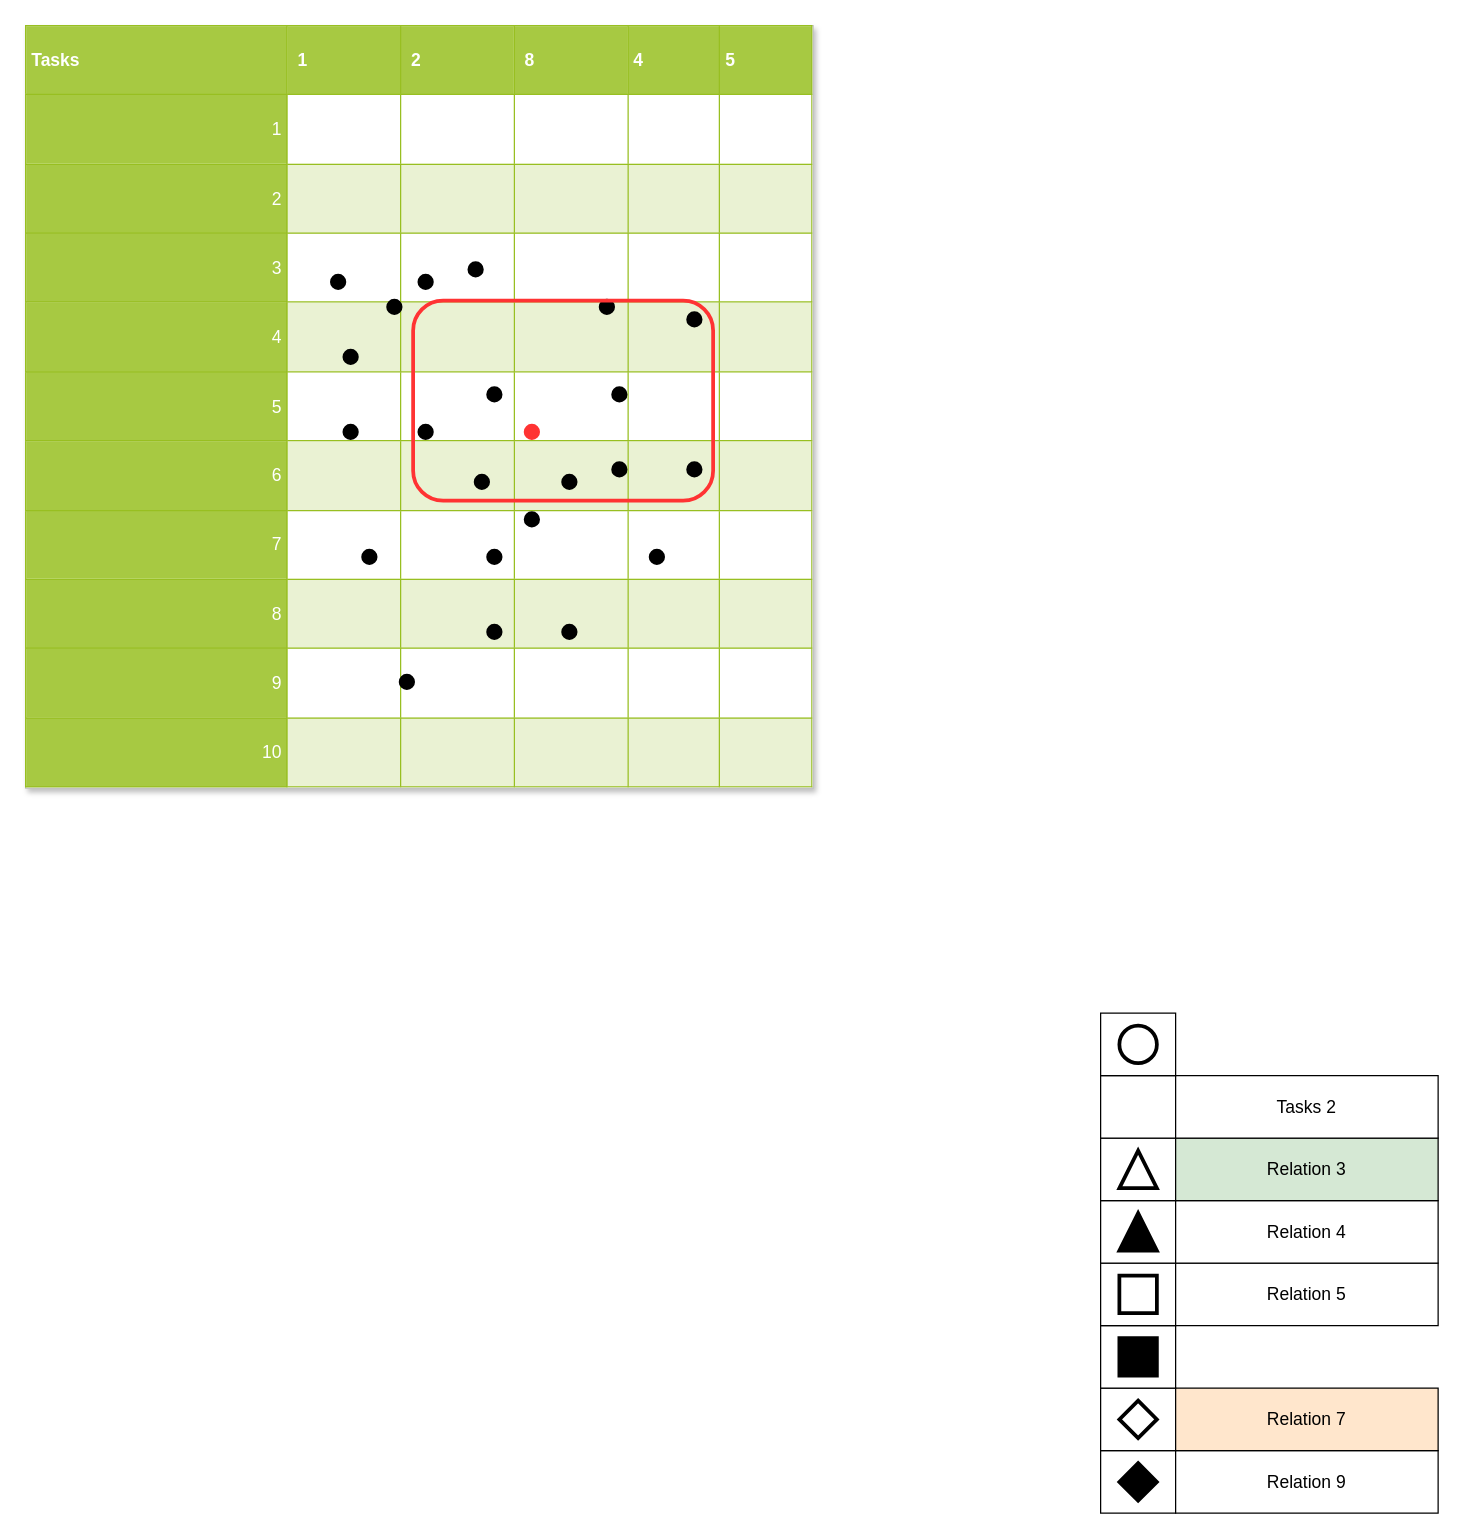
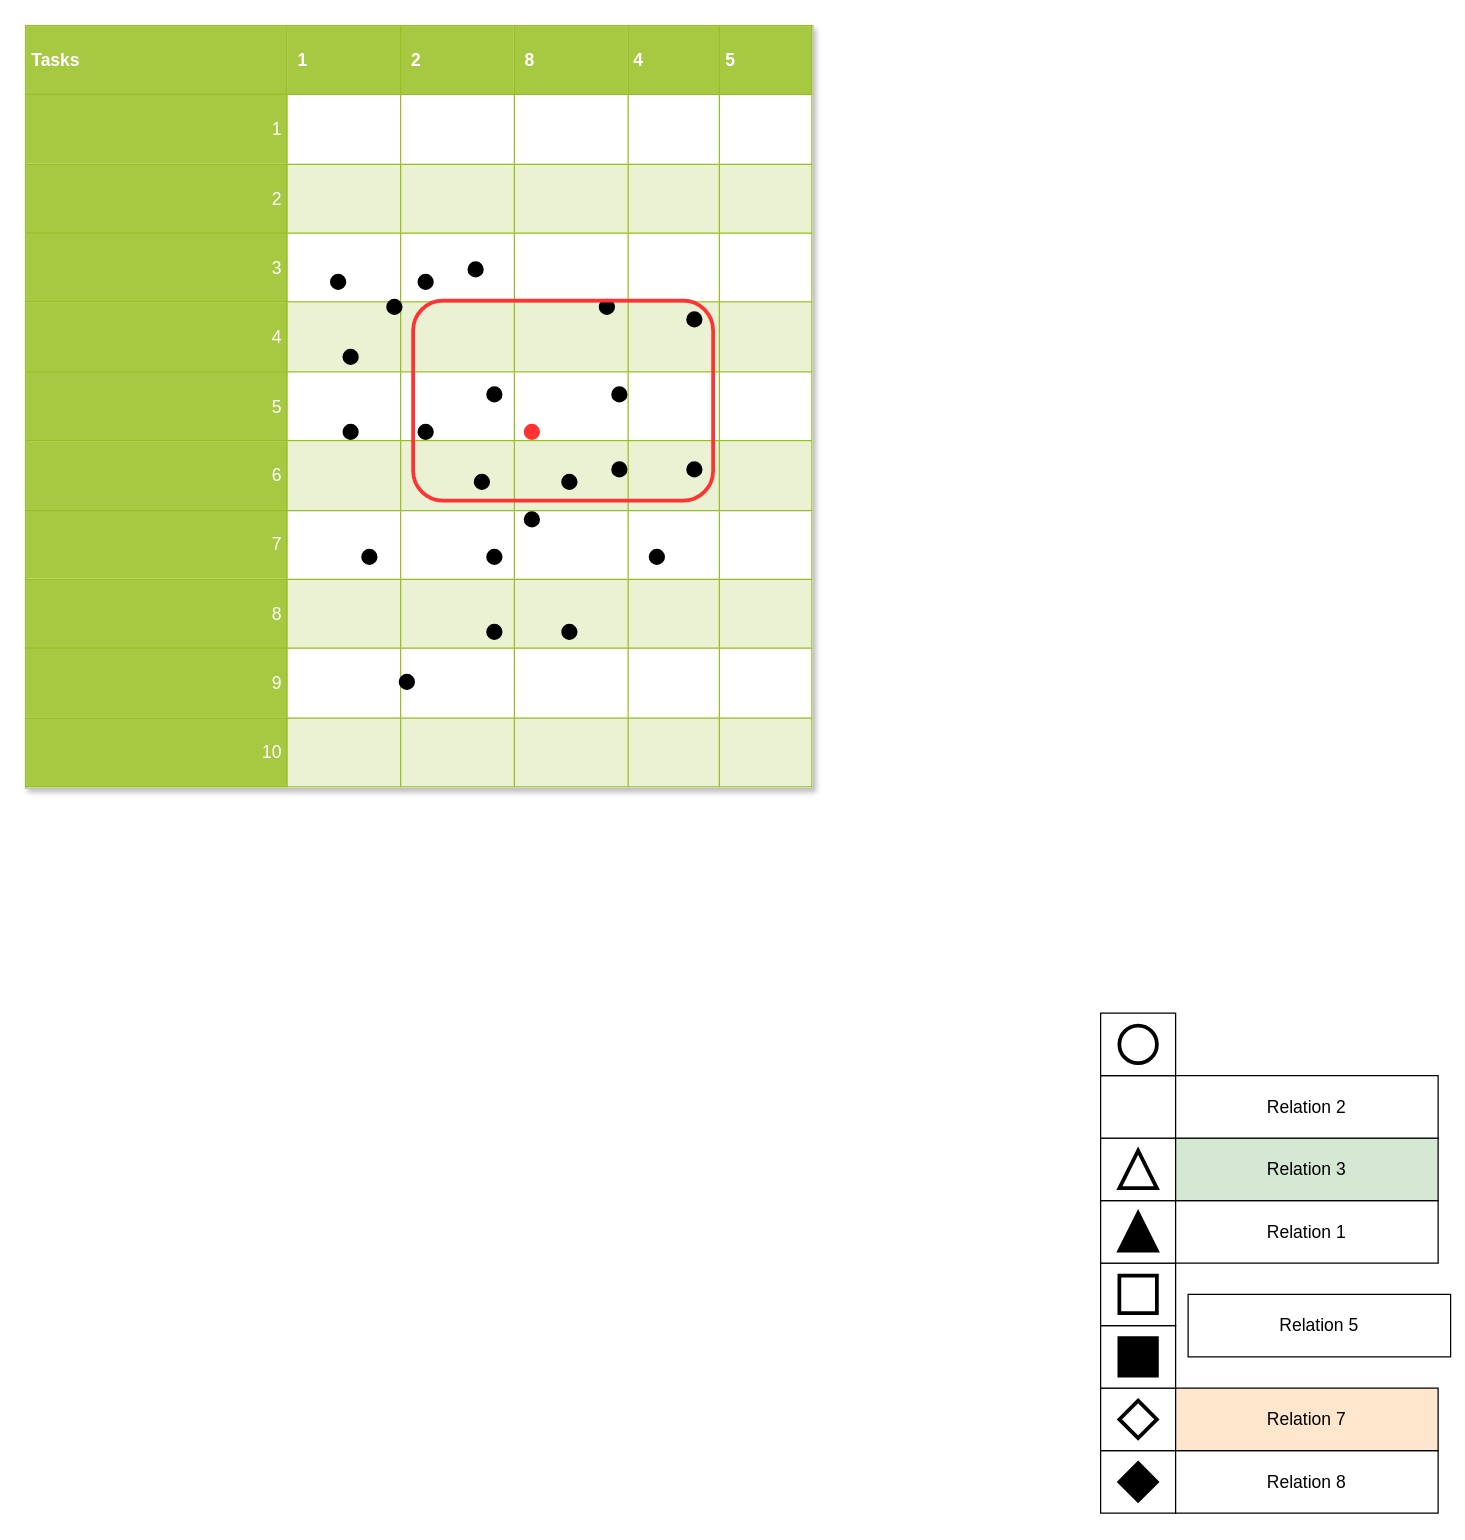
- <mxCell id="15" value="Tasks 2" style="whiteSpace=wrap;html=1;rounded=0;shadow=0;strokeWidth=1;fontSize=14" parent="1" vertex="1"><mxGeometry x="940" y="860" width="210" height="50" as="geometry" /></mxCell>
+ <mxCell id="15" value="Relation 2" style="whiteSpace=wrap;html=1;rounded=0;shadow=0;strokeWidth=1;fontSize=14" parent="1" vertex="1"><mxGeometry x="940" y="860" width="210" height="50" as="geometry" /></mxCell>
- <mxCell id="11" value="Relation 4" style="whiteSpace=wrap;html=1;rounded=0;shadow=0;strokeWidth=1;fontSize=14" parent="1" vertex="1"><mxGeometry x="940" y="960" width="210" height="50" as="geometry" /></mxCell>
+ <mxCell id="11" value="Relation 1" style="whiteSpace=wrap;html=1;rounded=0;shadow=0;strokeWidth=1;fontSize=14" parent="1" vertex="1"><mxGeometry x="940" y="960" width="210" height="50" as="geometry" /></mxCell>
- <mxCell id="9" value="Relation 5" style="whiteSpace=wrap;html=1;rounded=0;shadow=0;strokeWidth=1;fontSize=14" parent="1" vertex="1"><mxGeometry x="940" y="1010" width="210" height="50" as="geometry" /></mxCell>
+ <mxCell id="9" value="Relation 5" style="whiteSpace=wrap;html=1;rounded=0;shadow=0;strokeWidth=1;fontSize=14" parent="1" vertex="1"><mxGeometry x="950" y="1035" width="210" height="50" as="geometry" /></mxCell>
- <mxCell id="3" value="Relation 9" style="whiteSpace=wrap;html=1;rounded=0;shadow=0;strokeWidth=1;fontSize=14" parent="1" vertex="1"><mxGeometry x="940" y="1160" width="210" height="50" as="geometry" /></mxCell>
+ <mxCell id="3" value="Relation 8" style="whiteSpace=wrap;html=1;rounded=0;shadow=0;strokeWidth=1;fontSize=14" parent="1" vertex="1"><mxGeometry x="940" y="1160" width="210" height="50" as="geometry" /></mxCell>
